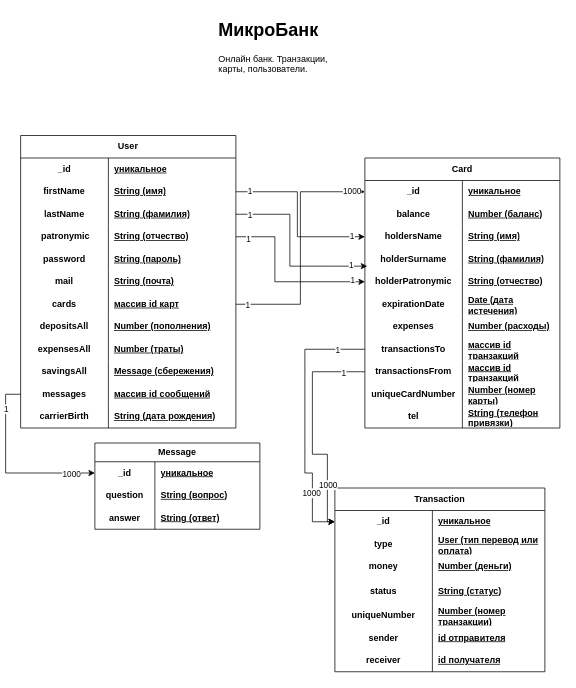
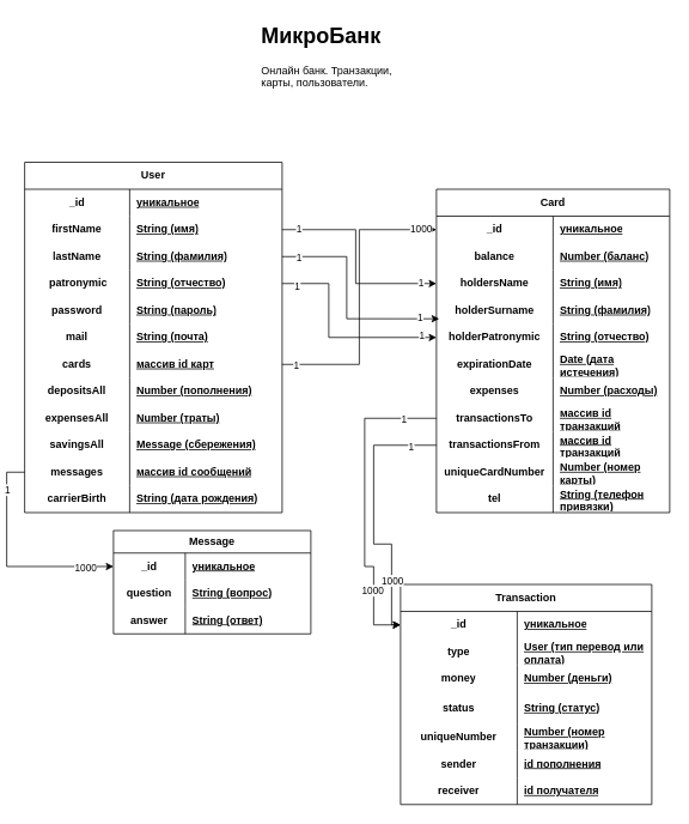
- <mxCell id="20" value="id отправителя" style="shape=partialRectangle;connectable=0;fillColor=none;top=0;left=0;bottom=0;right=0;align=left;spacingLeft=6;fontStyle=5;overflow=hidden;html=1;whiteSpace=wrap;" parent="18" vertex="1"><mxGeometry x="130" width="150" height="30" as="geometry"><mxRectangle width="150" height="30" as="alternateBounds" /></mxGeometry></mxCell>
+ <mxCell id="20" value="id пополнения" style="shape=partialRectangle;connectable=0;fillColor=none;top=0;left=0;bottom=0;right=0;align=left;spacingLeft=6;fontStyle=5;overflow=hidden;html=1;whiteSpace=wrap;" parent="18" vertex="1"><mxGeometry x="130" width="150" height="30" as="geometry"><mxRectangle width="150" height="30" as="alternateBounds" /></mxGeometry></mxCell>
